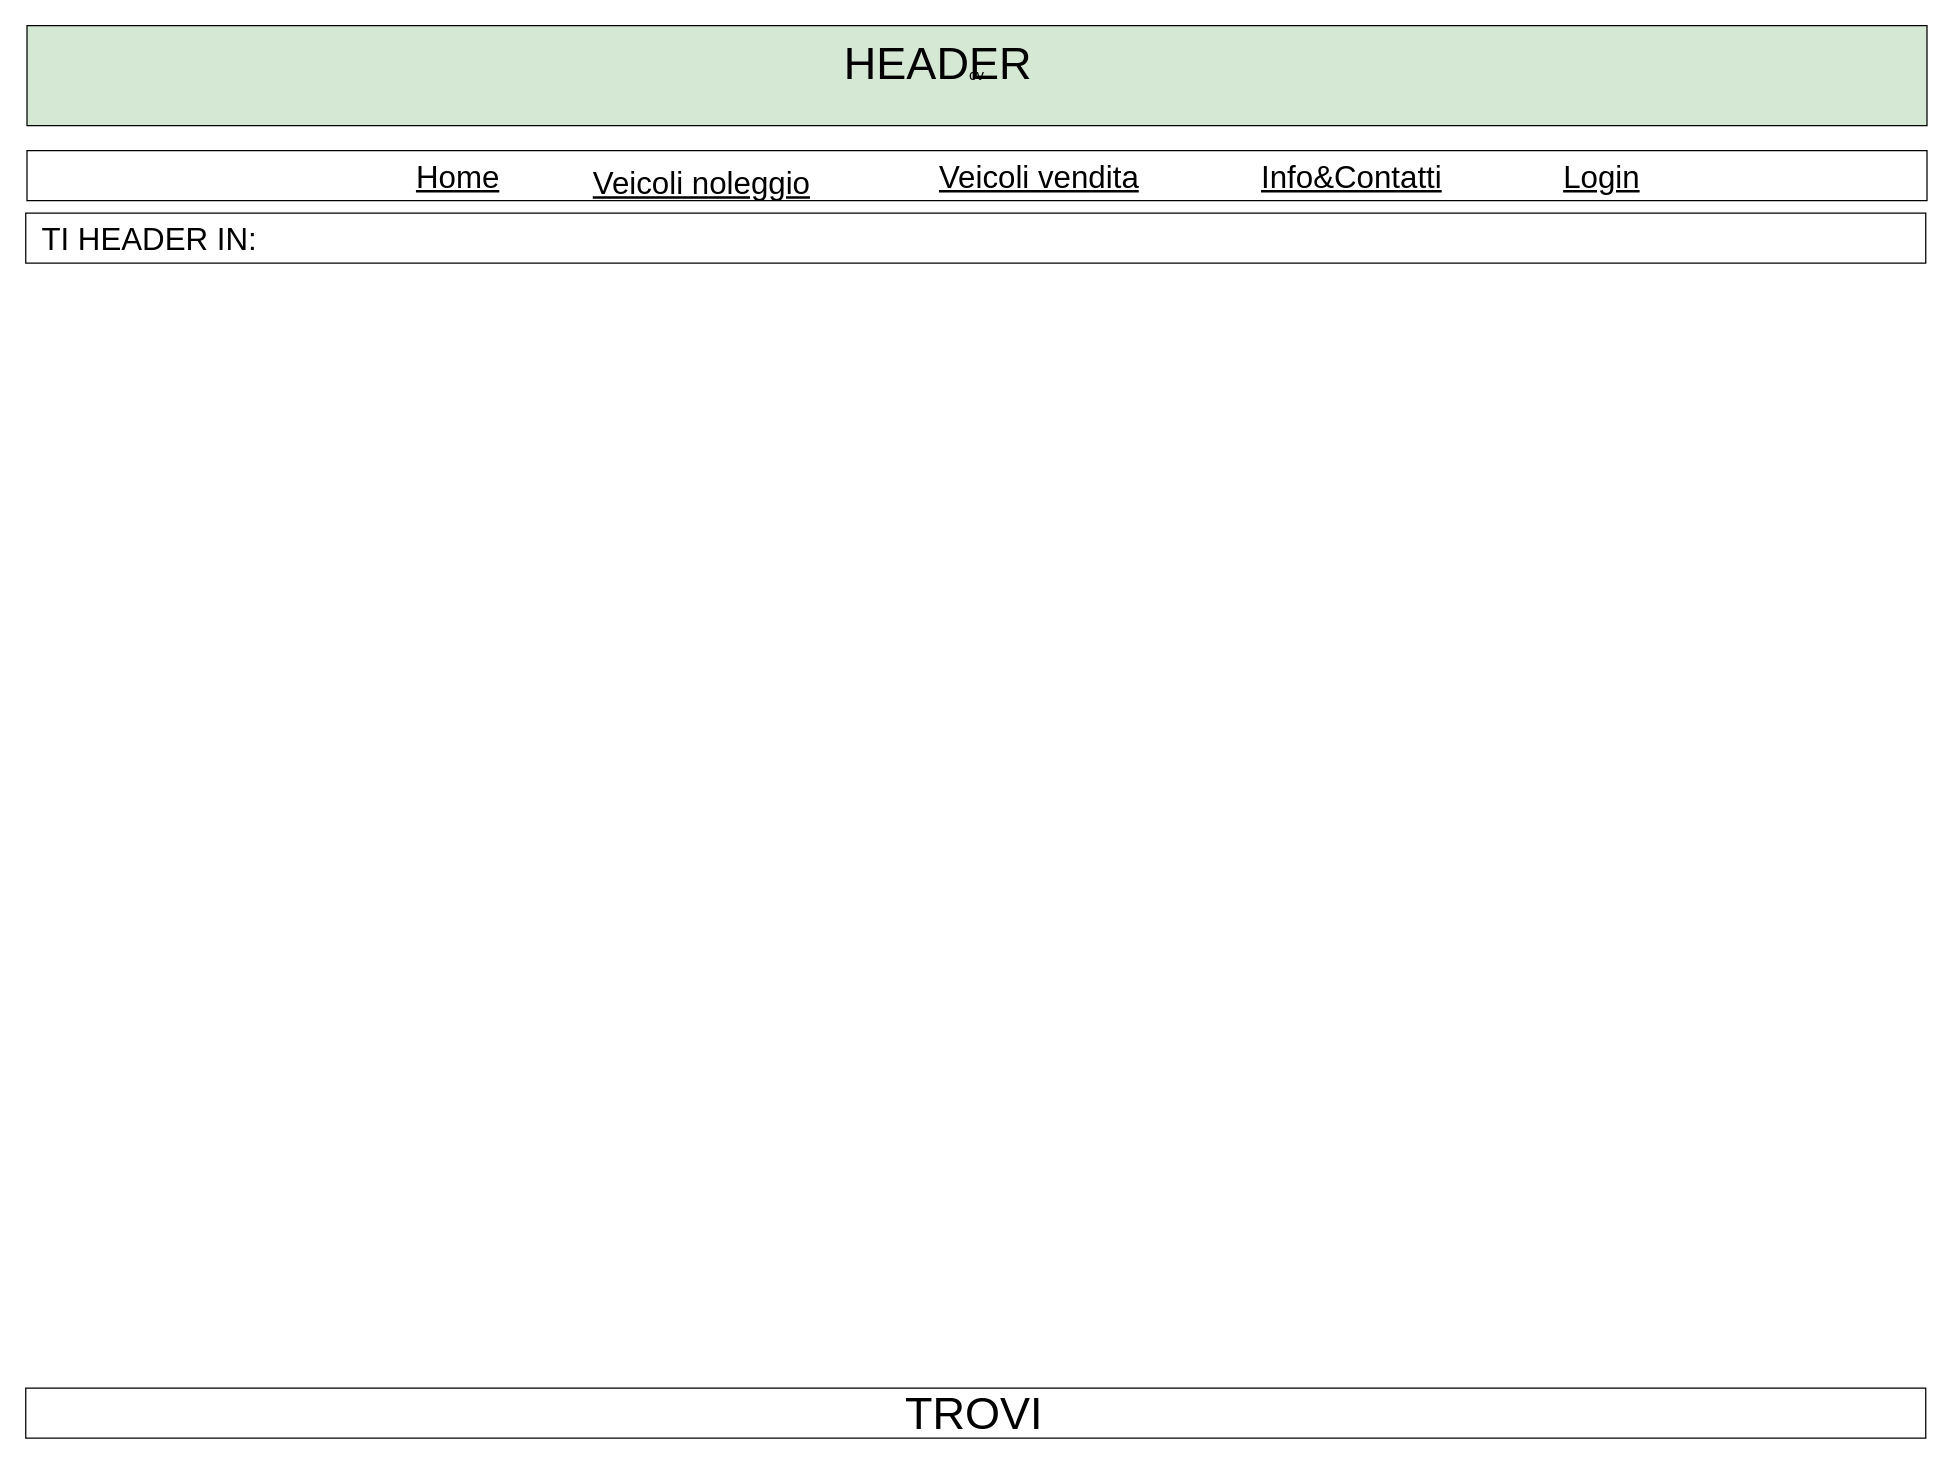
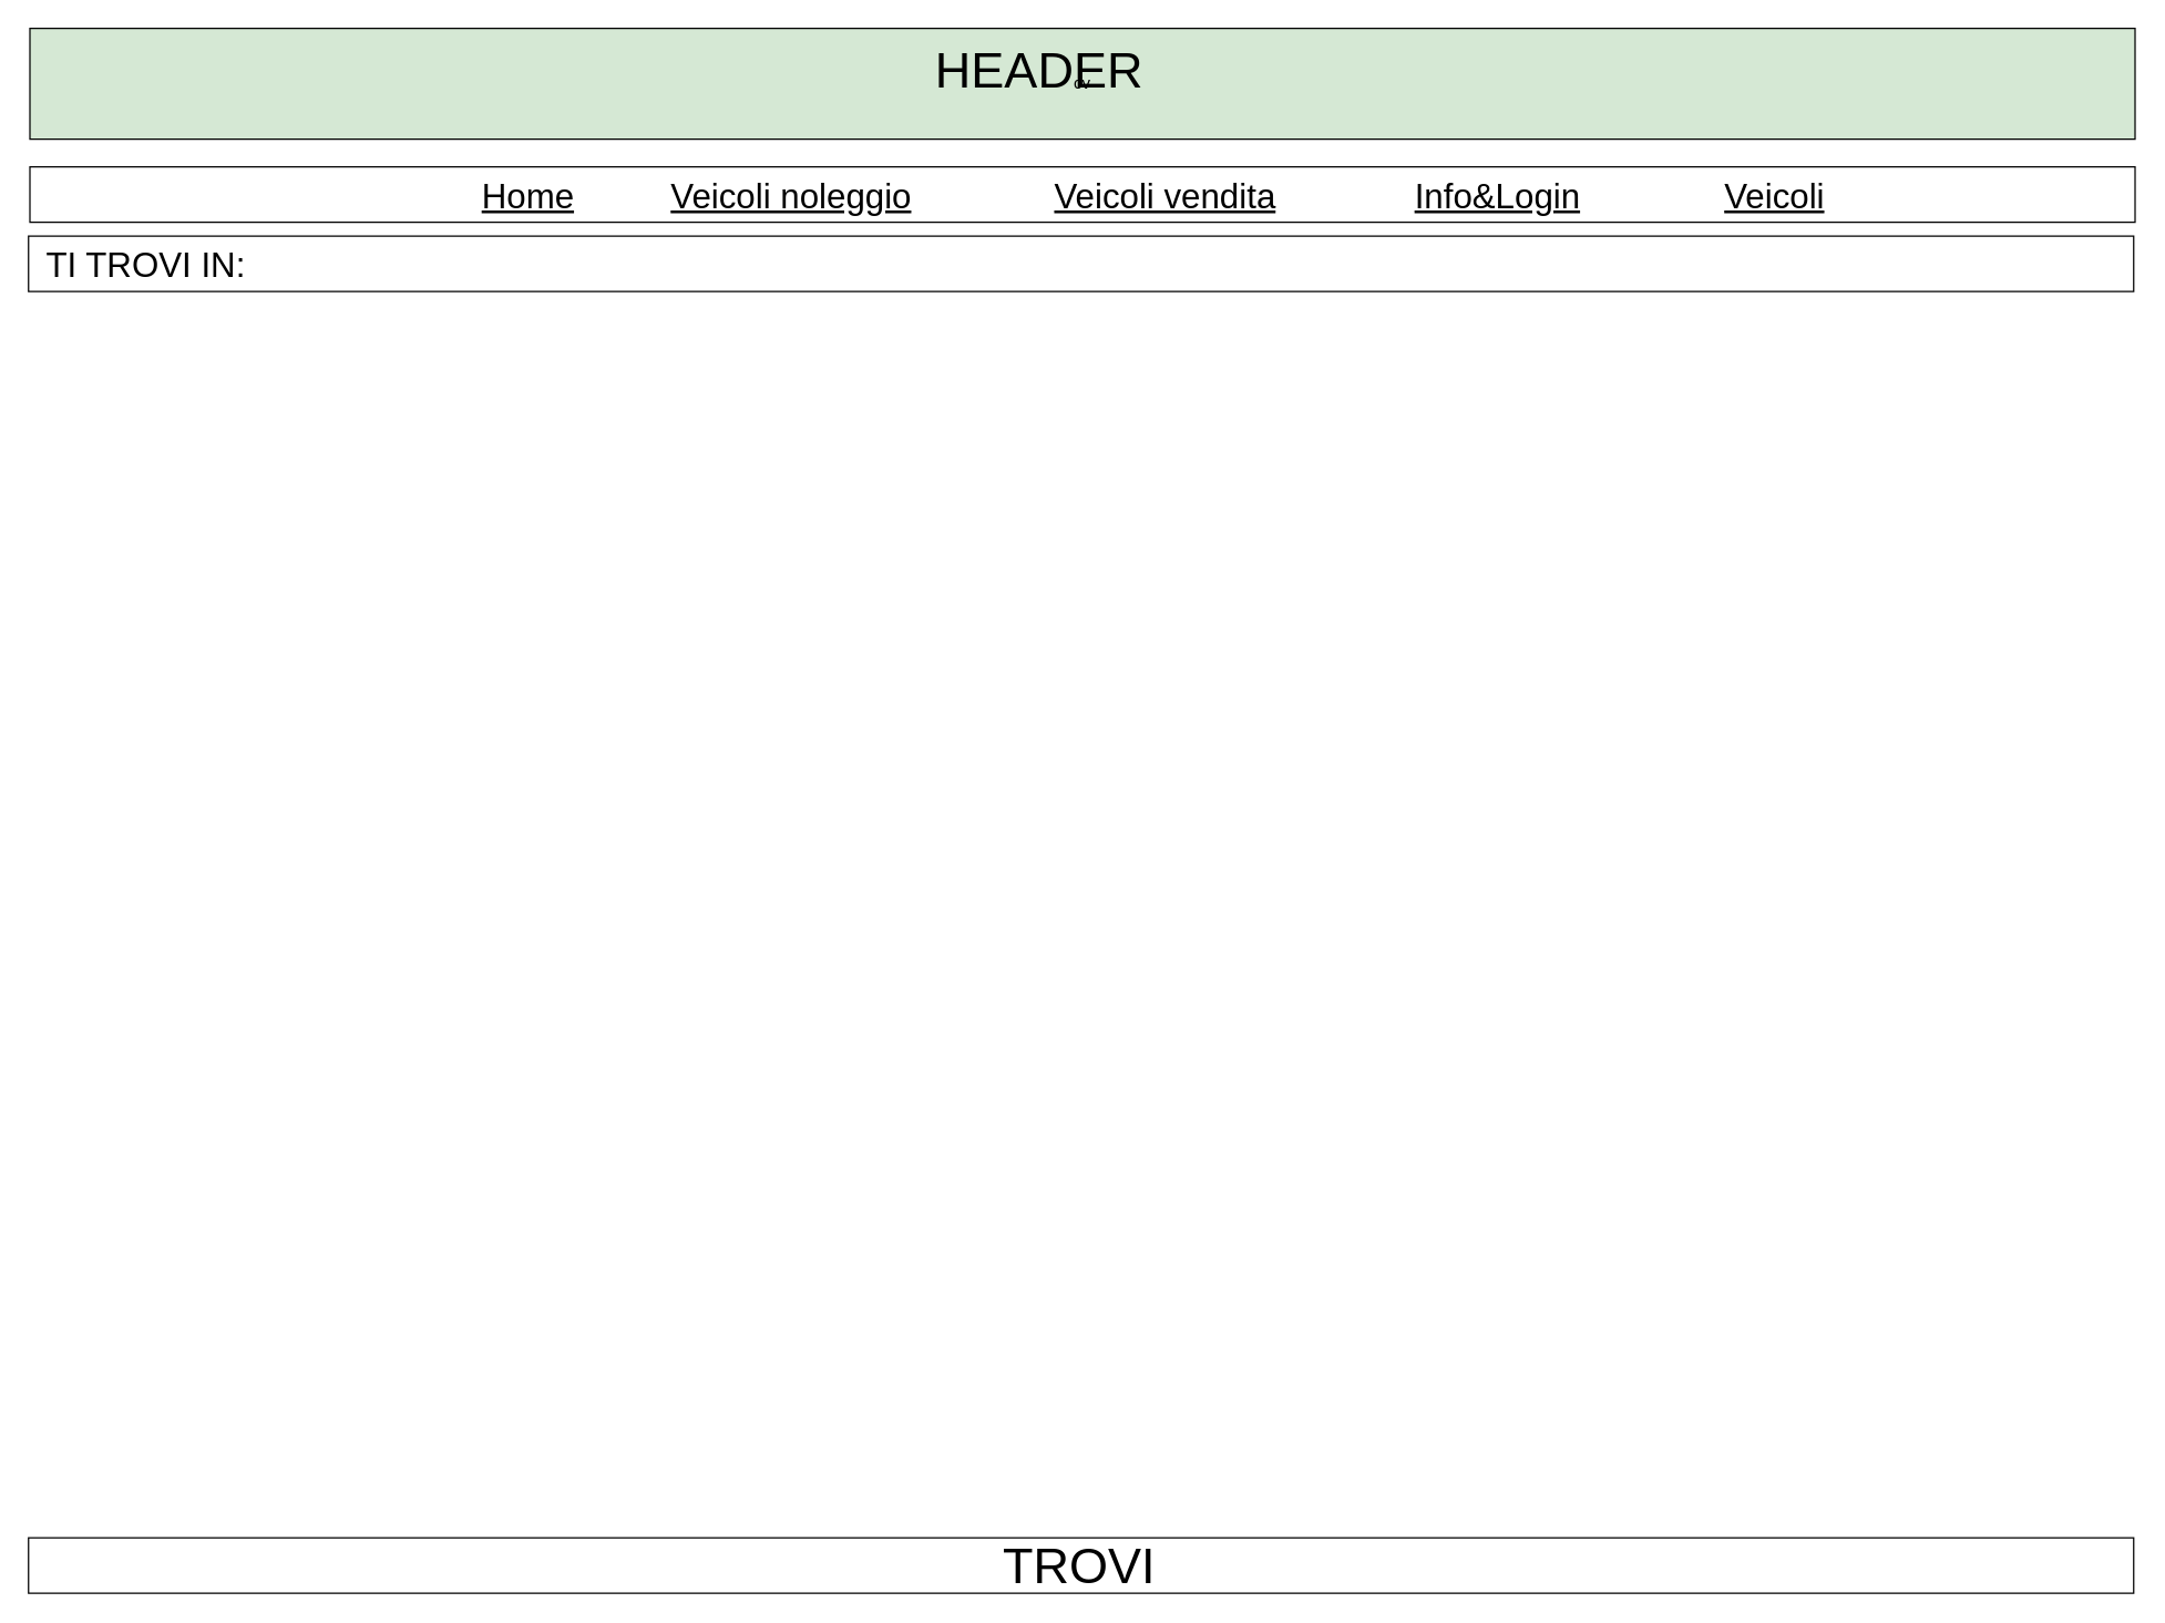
- <mxCell id="7" value="&lt;font style=&quot;font-size: 25px&quot;&gt;&lt;u&gt;Home&lt;/u&gt;&lt;/font&gt;" style="text;html=1;strokeColor=none;fillColor=none;align=center;verticalAlign=middle;whiteSpace=wrap;rounded=0;fontSize=15;" vertex="1" parent="1"><mxGeometry x="316" y="130" width="100" height="20" as="geometry" /></mxCell>
+ <mxCell id="7" value="&lt;font style=&quot;font-size: 25px&quot;&gt;&lt;u&gt;Home&lt;/u&gt;&lt;/font&gt;" style="text;html=1;strokeColor=none;fillColor=none;align=center;verticalAlign=middle;whiteSpace=wrap;rounded=0;fontSize=15;" vertex="1" parent="1"><mxGeometry x="331" y="130" width="100" height="20" as="geometry" /></mxCell>
- <mxCell id="9" value="&lt;font style=&quot;font-size: 25px&quot;&gt;&lt;u&gt;Veicoli vendita&lt;/u&gt;&lt;/font&gt;" style="text;html=1;strokeColor=none;fillColor=none;align=center;verticalAlign=middle;whiteSpace=wrap;rounded=0;fontSize=15;" vertex="1" parent="1"><mxGeometry x="731" y="130" width="200" height="20" as="geometry" /></mxCell>
+ <mxCell id="9" value="&lt;font style=&quot;font-size: 25px&quot;&gt;&lt;u&gt;Veicoli vendita&lt;/u&gt;&lt;/font&gt;" style="text;html=1;strokeColor=none;fillColor=none;align=center;verticalAlign=middle;whiteSpace=wrap;rounded=0;fontSize=15;" vertex="1" parent="1"><mxGeometry x="741" y="130" width="200" height="20" as="geometry" /></mxCell>
- <mxCell id="10" value="&lt;font style=&quot;font-size: 25px&quot;&gt;&lt;u&gt;Info&amp;amp;Contatti&lt;/u&gt;&lt;/font&gt;" style="text;html=1;strokeColor=none;fillColor=none;align=center;verticalAlign=middle;whiteSpace=wrap;rounded=0;fontSize=15;" vertex="1" parent="1"><mxGeometry x="981" y="130" width="200" height="20" as="geometry" /></mxCell>
+ <mxCell id="10" value="&lt;font style=&quot;font-size: 25px&quot;&gt;&lt;u&gt;Info&amp;amp;Login&lt;/u&gt;&lt;/font&gt;" style="text;html=1;strokeColor=none;fillColor=none;align=center;verticalAlign=middle;whiteSpace=wrap;rounded=0;fontSize=15;" vertex="1" parent="1"><mxGeometry x="981" y="130" width="200" height="20" as="geometry" /></mxCell>
- <mxCell id="11" value="&lt;font style=&quot;font-size: 25px&quot;&gt;&lt;u&gt;Login&lt;/u&gt;&lt;/font&gt;" style="text;html=1;strokeColor=none;fillColor=none;align=center;verticalAlign=middle;whiteSpace=wrap;rounded=0;fontSize=15;" vertex="1" parent="1"><mxGeometry x="1181" y="130" width="200" height="20" as="geometry" /></mxCell>
+ <mxCell id="11" value="&lt;font style=&quot;font-size: 25px&quot;&gt;&lt;u&gt;Veicoli&lt;/u&gt;&lt;/font&gt;" style="text;html=1;strokeColor=none;fillColor=none;align=center;verticalAlign=middle;whiteSpace=wrap;rounded=0;fontSize=15;" vertex="1" parent="1"><mxGeometry x="1181" y="130" width="200" height="20" as="geometry" /></mxCell>
- <mxCell id="8" value="&lt;font style=&quot;font-size: 25px&quot;&gt;&lt;u&gt;Veicoli noleggio&lt;/u&gt;&lt;/font&gt;" style="text;html=1;strokeColor=none;fillColor=none;align=center;verticalAlign=middle;whiteSpace=wrap;rounded=0;fontSize=15;" vertex="1" parent="1"><mxGeometry x="461" y="135" width="200" height="20" as="geometry" /></mxCell>
+ <mxCell id="8" value="&lt;font style=&quot;font-size: 25px&quot;&gt;&lt;u&gt;Veicoli noleggio&lt;/u&gt;&lt;/font&gt;" style="text;html=1;strokeColor=none;fillColor=none;align=center;verticalAlign=middle;whiteSpace=wrap;rounded=0;fontSize=15;" vertex="1" parent="1"><mxGeometry x="471" y="130" width="200" height="20" as="geometry" /></mxCell>
- <mxCell id="13" value="TI HEADER IN:&amp;nbsp;&amp;nbsp;" style="text;html=1;strokeColor=none;fillColor=none;align=left;verticalAlign=middle;whiteSpace=wrap;rounded=0;fontSize=25;" vertex="1" parent="1"><mxGeometry x="31" y="180" width="750" height="20" as="geometry" /></mxCell>
+ <mxCell id="13" value="TI TROVI IN:&amp;nbsp;&amp;nbsp;" style="text;html=1;strokeColor=none;fillColor=none;align=left;verticalAlign=middle;whiteSpace=wrap;rounded=0;fontSize=25;" vertex="1" parent="1"><mxGeometry x="31" y="180" width="750" height="20" as="geometry" /></mxCell>
